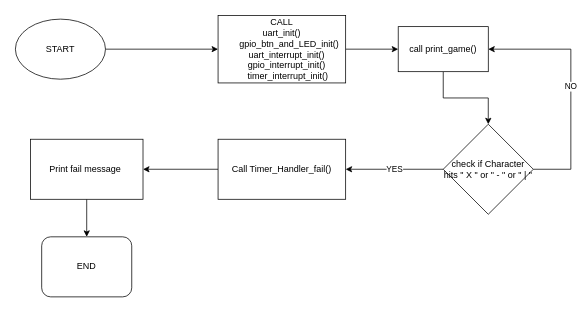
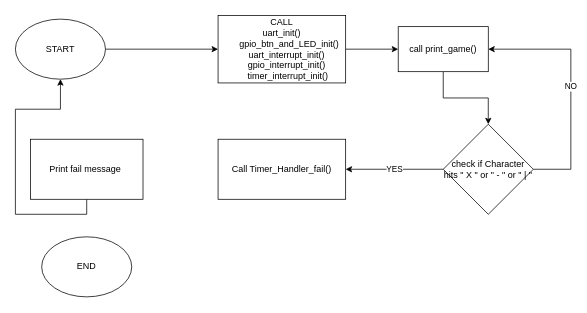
- <mxCell id="11" value="" style="edgeStyle=orthogonalEdgeStyle;rounded=0;orthogonalLoop=1;jettySize=auto;html=1;" edge="1" parent="1" source="12" target="14"><mxGeometry relative="1" as="geometry" /></mxCell>
- <mxCell id="13" style="edgeStyle=orthogonalEdgeStyle;rounded=0;orthogonalLoop=1;jettySize=auto;html=1;exitX=0.5;exitY=1;exitDx=0;exitDy=0;entryX=0.5;entryY=0;entryDx=0;entryDy=0;" edge="1" parent="1" source="14" target="15"><mxGeometry relative="1" as="geometry" /></mxCell>
+ <mxCell id="13" style="edgeStyle=orthogonalEdgeStyle;rounded=0;orthogonalLoop=1;jettySize=auto;html=1;exitX=0.5;exitY=1;exitDx=0;exitDy=0;" edge="1" parent="1" source="14" target="3"><mxGeometry relative="1" as="geometry" /></mxCell>
- <mxCell id="15" value="END" style="whiteSpace=wrap;html=1;rounded=1;" vertex="1" parent="1"><mxGeometry x="55" y="315" width="120" height="80" as="geometry" /></mxCell>
+ <mxCell id="15" value="END" style="ellipse;whiteSpace=wrap;html=1;" vertex="1" parent="1"><mxGeometry x="55" y="315" width="120" height="80" as="geometry" /></mxCell>
